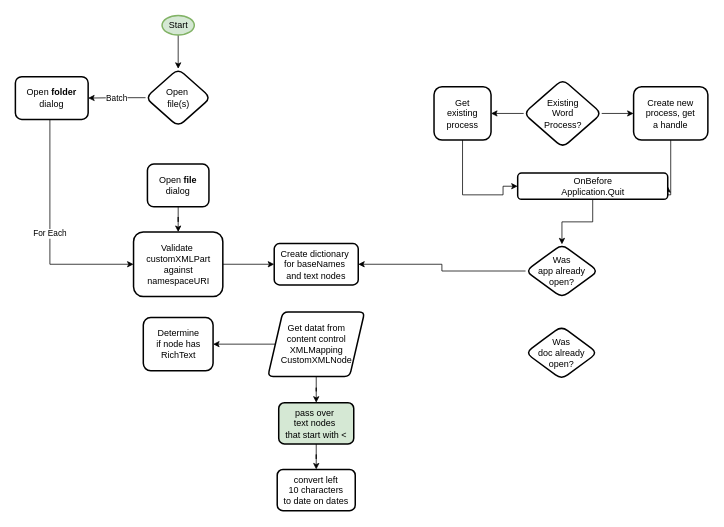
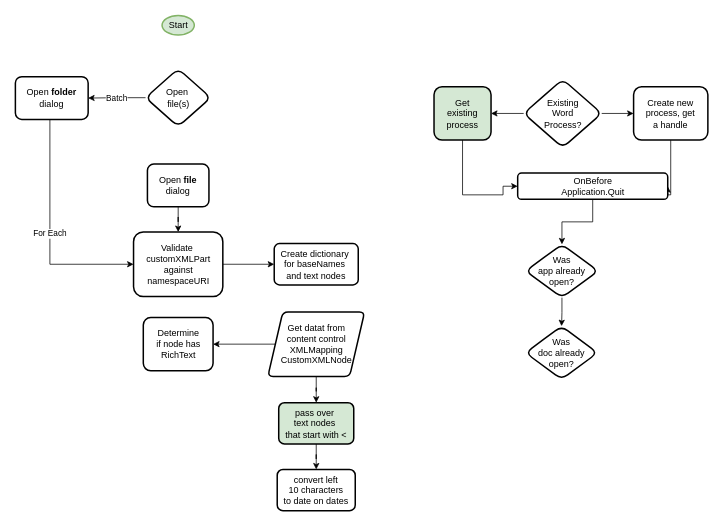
- <mxCell id="2" value="" style="edgeStyle=orthogonalEdgeStyle;rounded=0;orthogonalLoop=1;jettySize=auto;html=1;" edge="1" parent="1" source="3" target="5"><mxGeometry relative="1" as="geometry" /></mxCell>
- <mxCell id="17" value="Get&lt;div&gt;existing&lt;/div&gt;&lt;div&gt;process&lt;/div&gt;" style="rounded=1;whiteSpace=wrap;html=1;strokeWidth=2;spacing=10;" vertex="1" parent="1"><mxGeometry x="578" y="115" width="76" height="71" as="geometry" /></mxCell>
+ <mxCell id="17" value="Get&lt;div&gt;existing&lt;/div&gt;&lt;div&gt;process&lt;/div&gt;" style="rounded=1;whiteSpace=wrap;html=1;strokeWidth=2;spacing=10;fillColor=#d5e8d4;" vertex="1" parent="1"><mxGeometry x="578" y="115" width="76" height="71" as="geometry" /></mxCell>
- <mxCell id="25" value="" style="edgeStyle=orthogonalEdgeStyle;rounded=0;orthogonalLoop=1;jettySize=auto;html=1;" edge="1" parent="1" source="26" target="12"><mxGeometry relative="1" as="geometry" /></mxCell>
+ <mxCell id="25" value="" style="edgeStyle=orthogonalEdgeStyle;rounded=0;orthogonalLoop=1;jettySize=auto;html=1;" edge="1" parent="1" source="26" target="27"><mxGeometry relative="1" as="geometry" /></mxCell>
